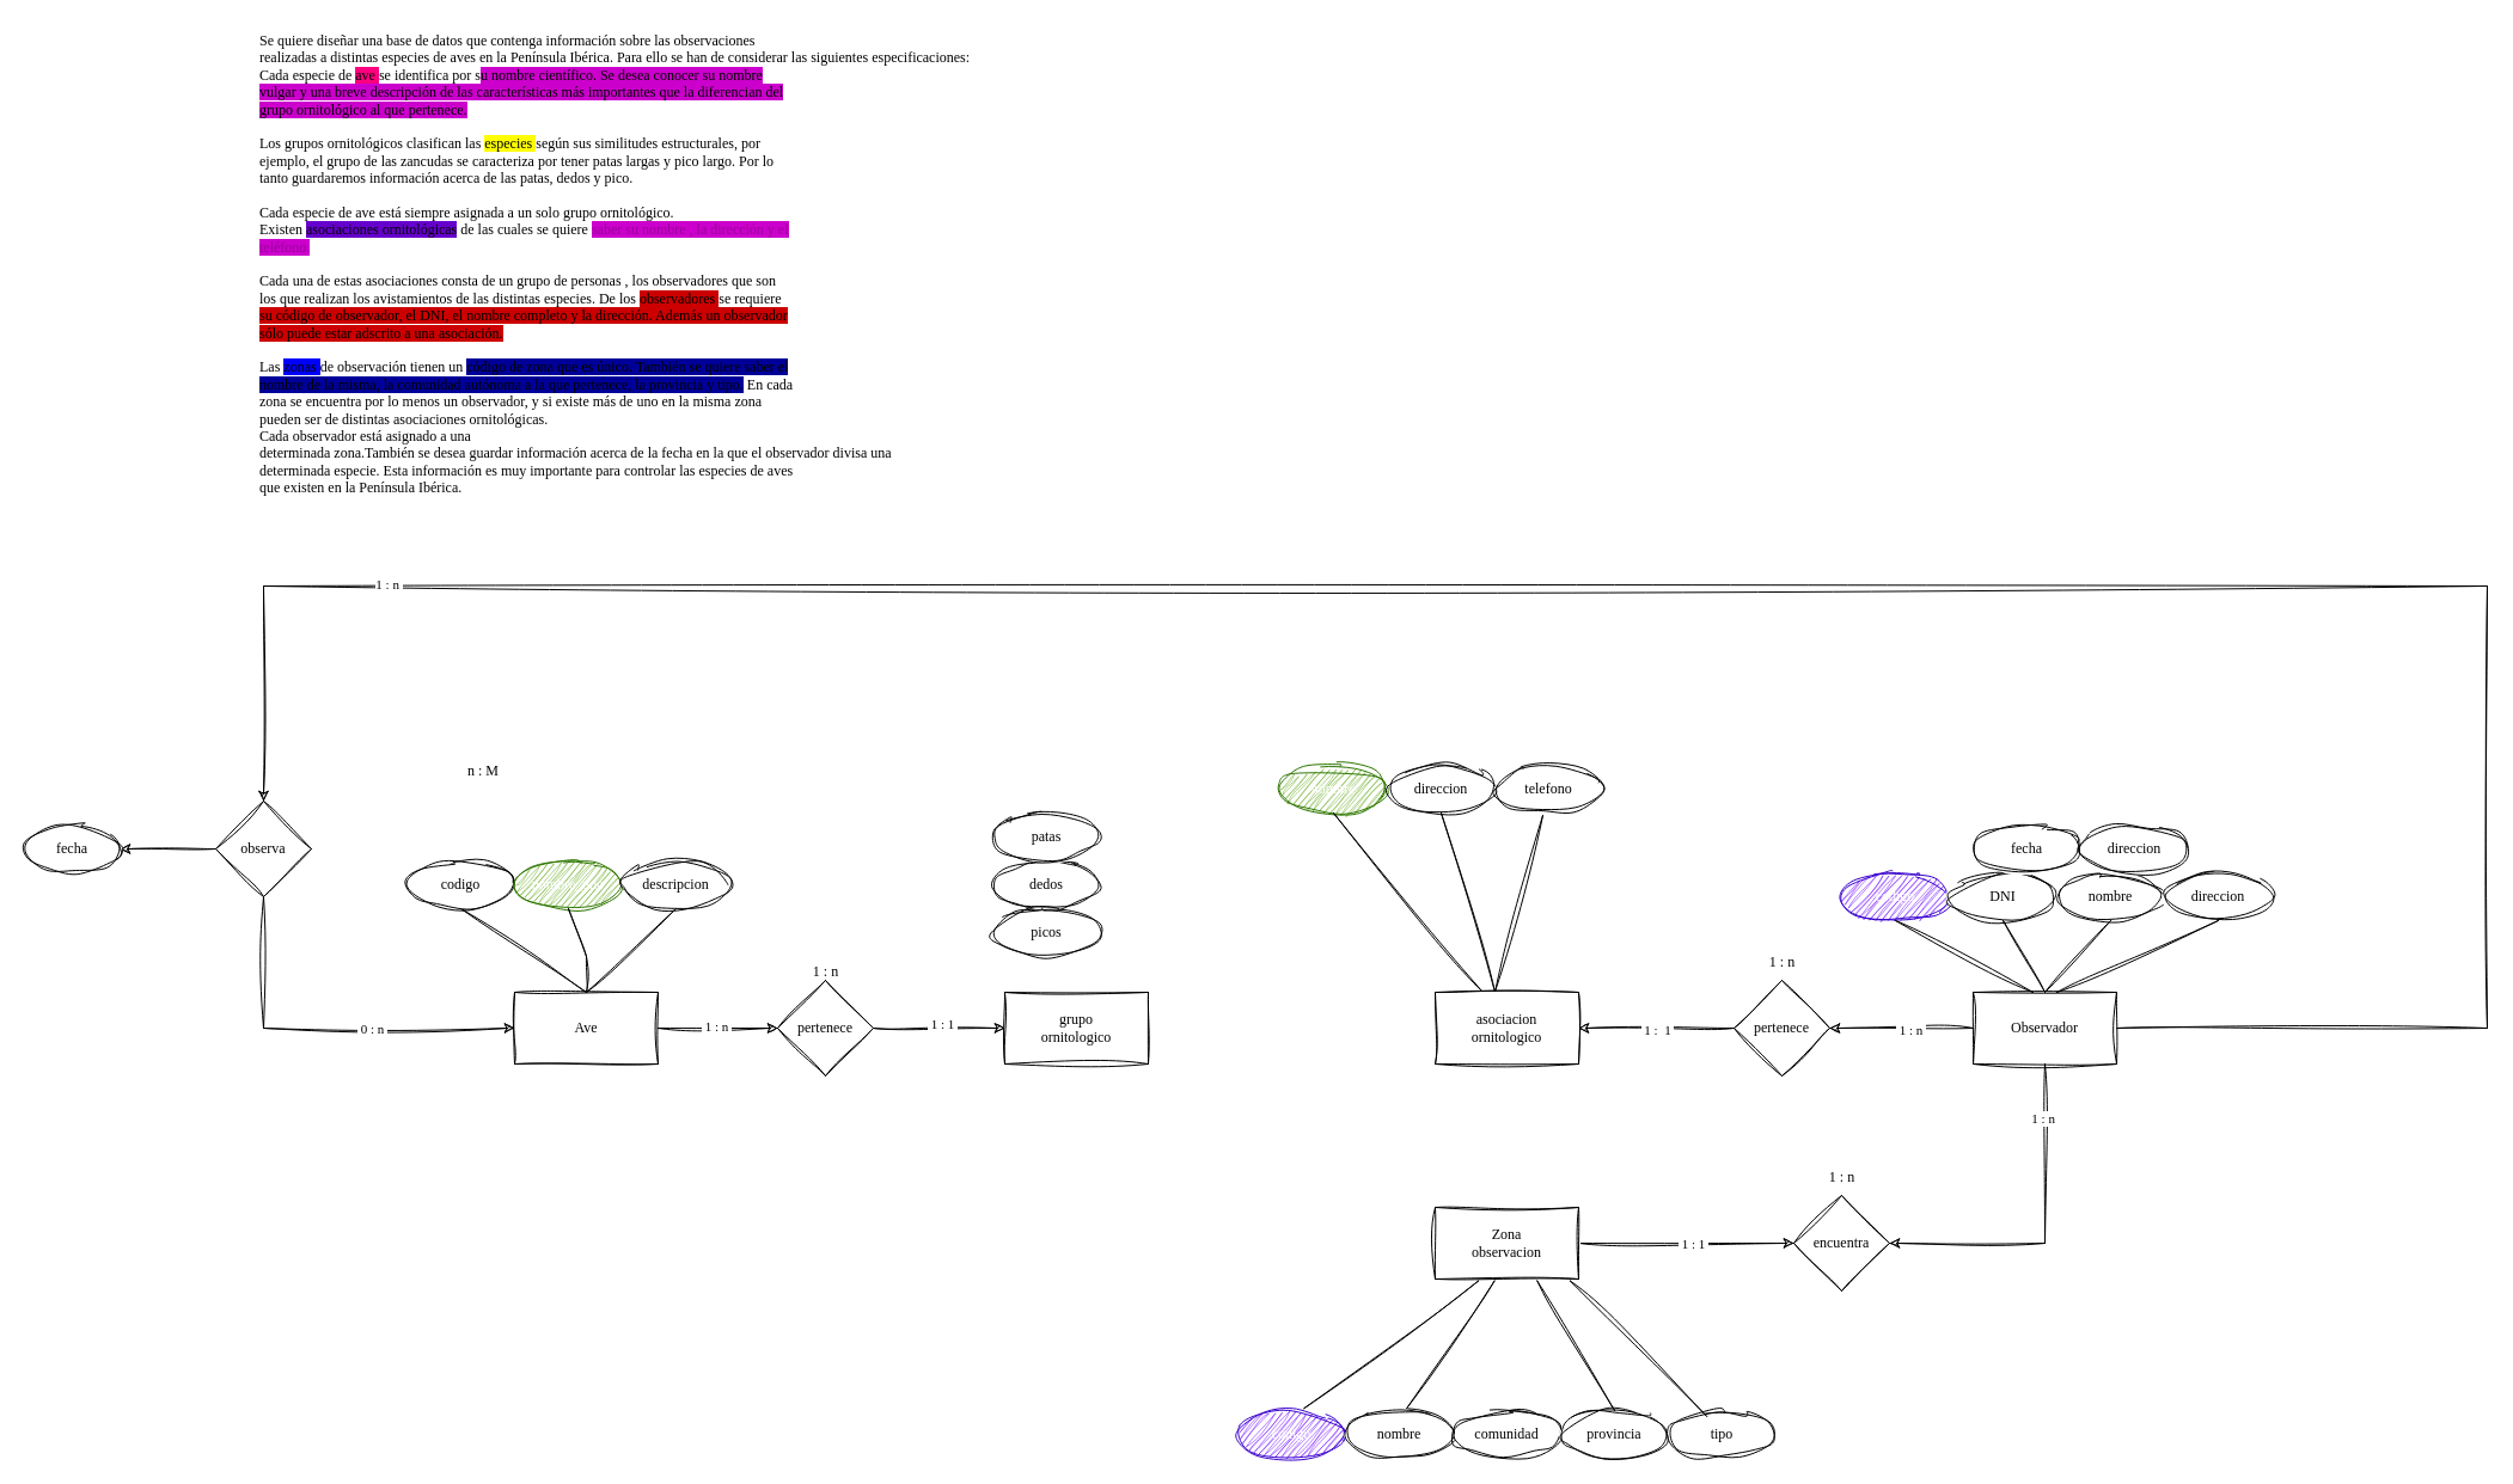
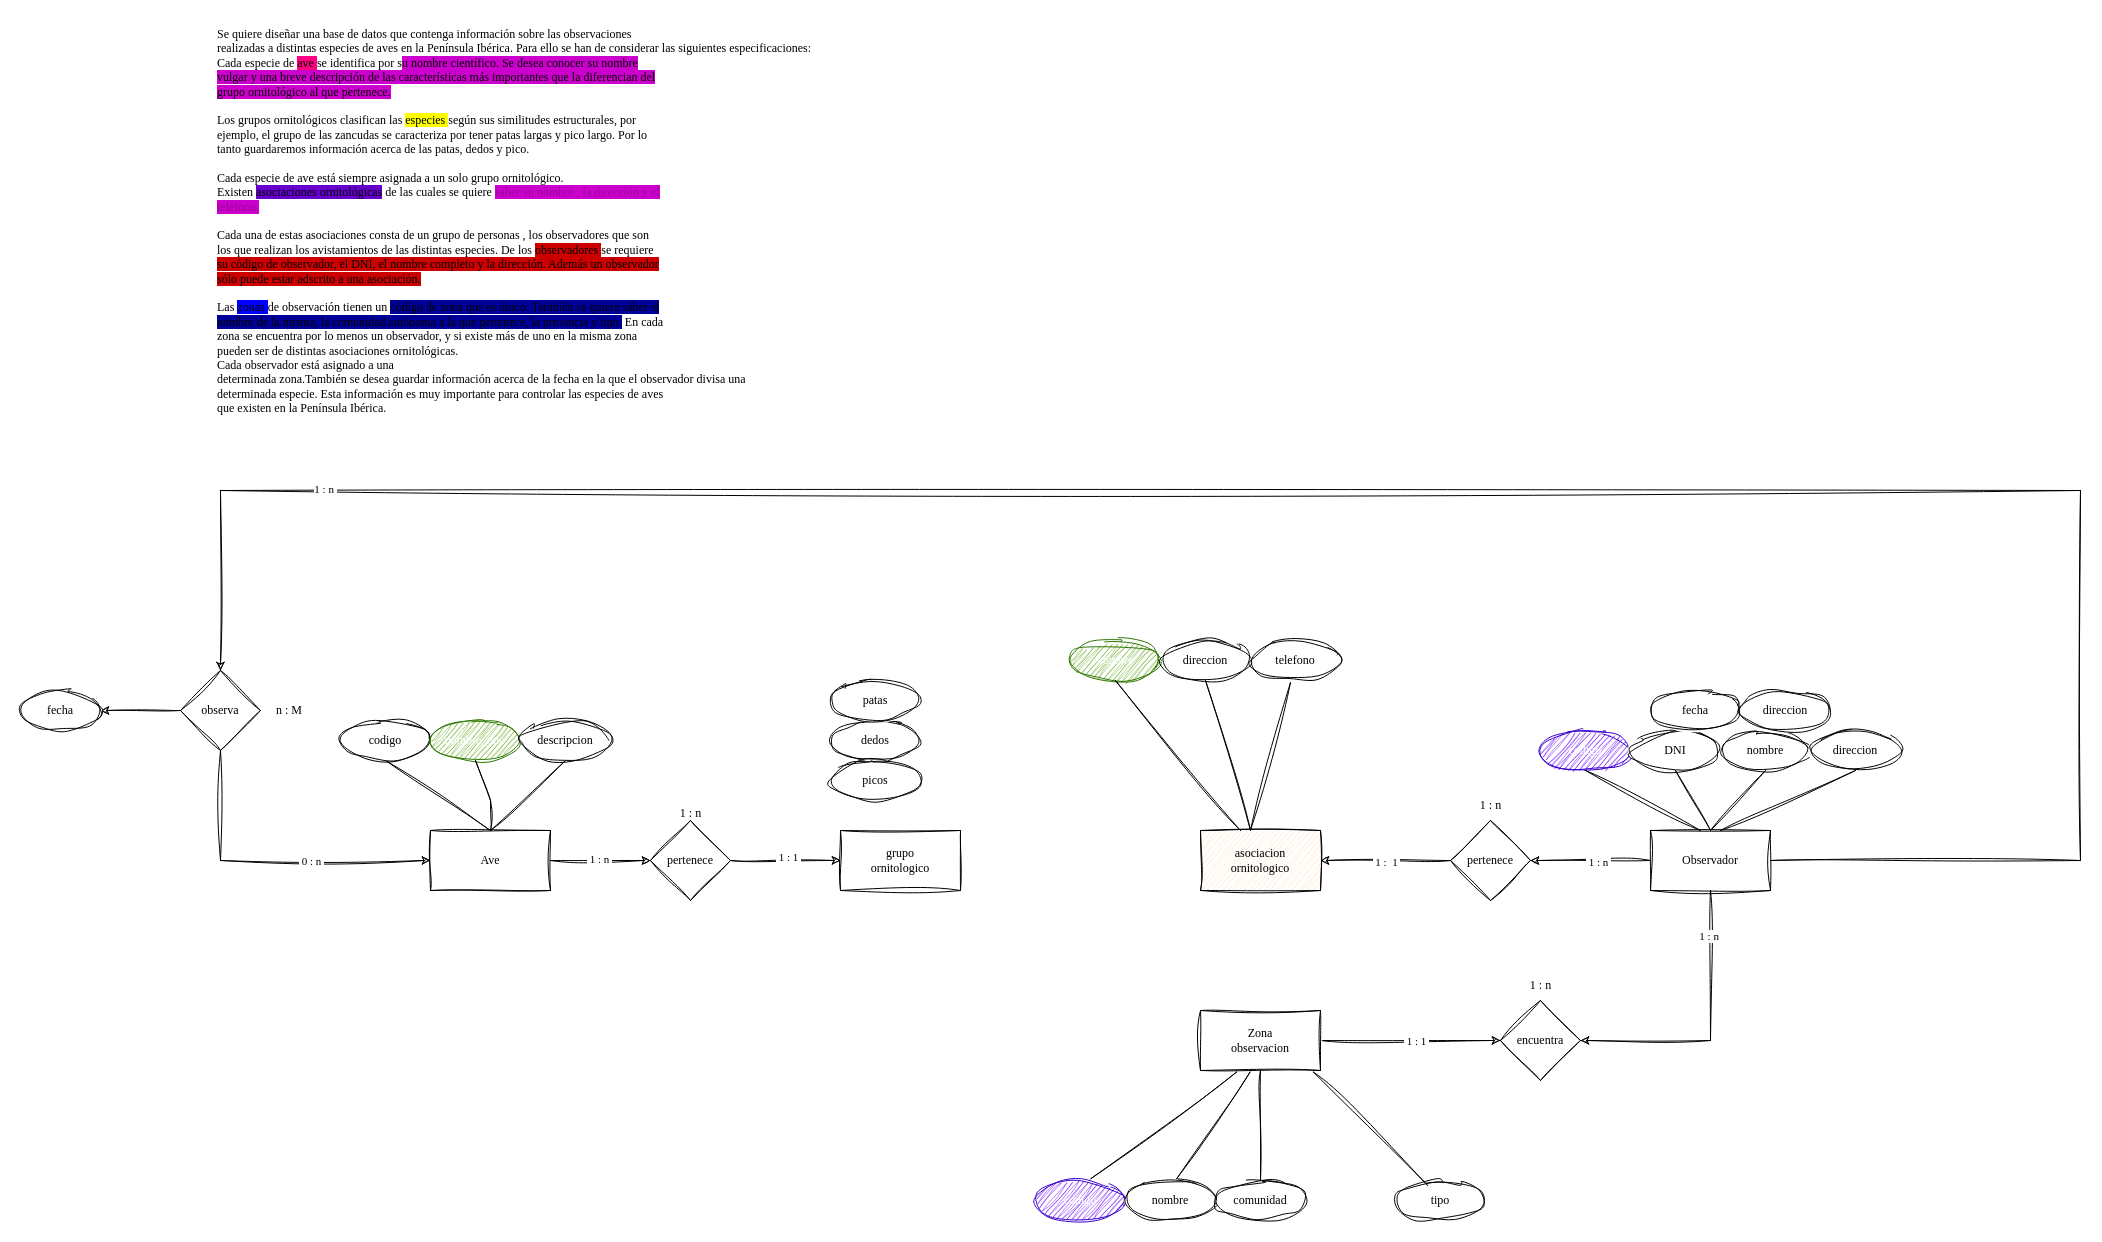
- <mxCell id="68" value="n : M&amp;nbsp;" style="text;html=1;align=center;verticalAlign=middle;resizable=0;points=[];autosize=1;strokeColor=none;fillColor=none;fontFamily=Architects Daughter;fontSource=https%3A%2F%2Ffonts.googleapis.com%2Fcss%3Ffamily%3DArchitects%2BDaughter;" vertex="1" parent="1"><mxGeometry x="375" y="630" width="60" height="30" as="geometry" /></mxCell>
+ <mxCell id="68" value="n : M&amp;nbsp;" style="text;html=1;align=center;verticalAlign=middle;resizable=0;points=[];autosize=1;strokeColor=none;fillColor=none;fontFamily=Architects Daughter;fontSource=https%3A%2F%2Ffonts.googleapis.com%2Fcss%3Ffamily%3DArchitects%2BDaughter;" vertex="1" parent="1"><mxGeometry x="260" y="695" width="60" height="30" as="geometry" /></mxCell>
- <mxCell id="39" value="&lt;div&gt;asociacion&lt;/div&gt;ornitologico" style="rounded=0;whiteSpace=wrap;html=1;sketch=1;hachureGap=4;jiggle=2;curveFitting=1;fontFamily=Architects Daughter;fontSource=https%3A%2F%2Ffonts.googleapis.com%2Fcss%3Ffamily%3DArchitects%2BDaughter;" vertex="1" parent="1"><mxGeometry x="1200" y="830" width="120" height="60" as="geometry" /></mxCell>
+ <mxCell id="39" value="&lt;div&gt;asociacion&lt;/div&gt;ornitologico" style="rounded=0;whiteSpace=wrap;html=1;sketch=1;hachureGap=4;jiggle=2;curveFitting=1;fontFamily=Architects Daughter;fontSource=https%3A%2F%2Ffonts.googleapis.com%2Fcss%3Ffamily%3DArchitects%2BDaughter;fillColor=#ffe6cc;" vertex="1" parent="1"><mxGeometry x="1200" y="830" width="120" height="60" as="geometry" /></mxCell>
- <mxCell id="29" value="" style="endArrow=none;html=1;rounded=0;sketch=1;hachureGap=4;jiggle=2;curveFitting=1;fontFamily=Architects Daughter;fontSource=https%3A%2F%2Ffonts.googleapis.com%2Fcss%3Ffamily%3DArchitects%2BDaughter;exitX=0.711;exitY=1.025;exitDx=0;exitDy=0;entryX=0.5;entryY=0;entryDx=0;entryDy=0;exitPerimeter=0;" parent="1" source="24" target="28" edge="1"><mxGeometry width="50" height="50" relative="1" as="geometry"><mxPoint x="80" y="940" as="sourcePoint" /><mxPoint x="215" y="880" as="targetPoint" /></mxGeometry></mxCell>
+ <mxCell id="30" value="" style="endArrow=none;html=1;rounded=0;sketch=1;hachureGap=4;jiggle=2;curveFitting=1;fontFamily=Architects Daughter;fontSource=https%3A%2F%2Ffonts.googleapis.com%2Fcss%3Ffamily%3DArchitects%2BDaughter;exitX=0.5;exitY=1;exitDx=0;exitDy=0;entryX=0.5;entryY=0;entryDx=0;entryDy=0;" parent="1" source="24" target="27" edge="1"><mxGeometry width="50" height="50" relative="1" as="geometry"><mxPoint x="90.32" y="1023.18" as="sourcePoint" /><mxPoint x="220" y="1090" as="targetPoint" /></mxGeometry></mxCell>
- <mxCell id="28" value="provincia" style="ellipse;whiteSpace=wrap;html=1;sketch=1;hachureGap=4;jiggle=2;curveFitting=1;fontFamily=Architects Daughter;fontSource=https%3A%2F%2Ffonts.googleapis.com%2Fcss%3Ffamily%3DArchitects%2BDaughter;" parent="1" vertex="1"><mxGeometry x="1305" y="1180" width="90" height="40" as="geometry" /></mxCell>
